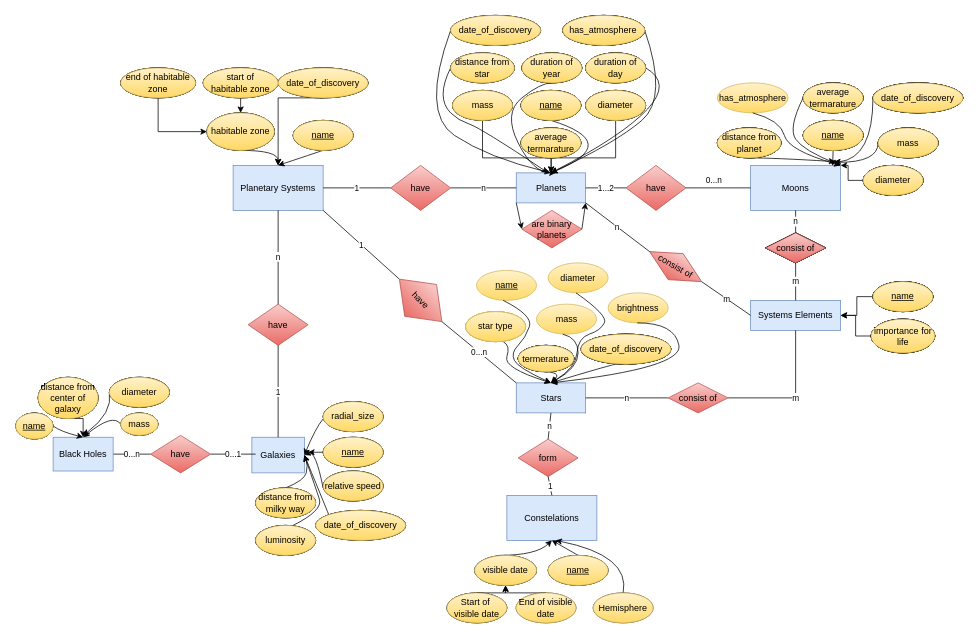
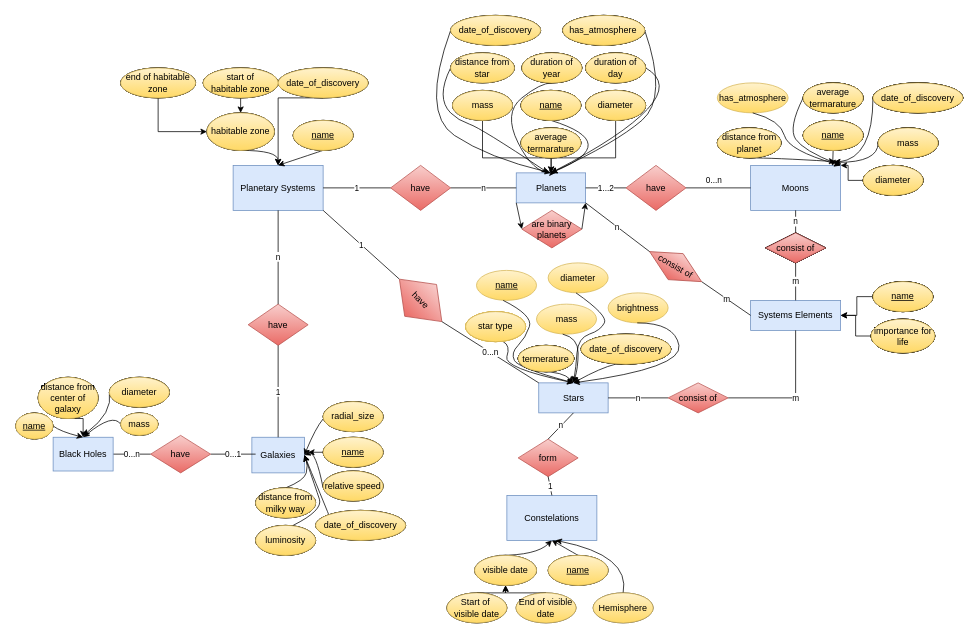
- <mxCell id="3" value="Stars" style="rounded=0;whiteSpace=wrap;html=1;fillColor=#dae8fc;strokeColor=#6c8ebf;" parent="1" vertex="1"><mxGeometry x="687.5" y="510" width="92.5" height="40" as="geometry" /></mxCell>
+ <mxCell id="3" value="Stars" style="rounded=0;whiteSpace=wrap;html=1;fillColor=#dae8fc;strokeColor=#6c8ebf;" parent="1" vertex="1"><mxGeometry x="717.5" y="510" width="92.5" height="40" as="geometry" /></mxCell>
